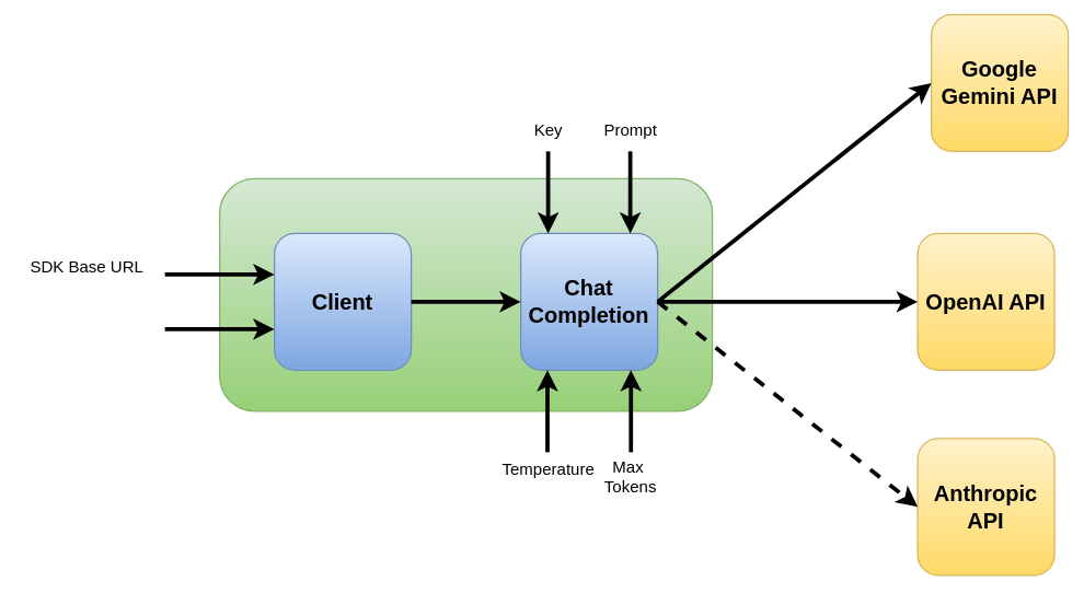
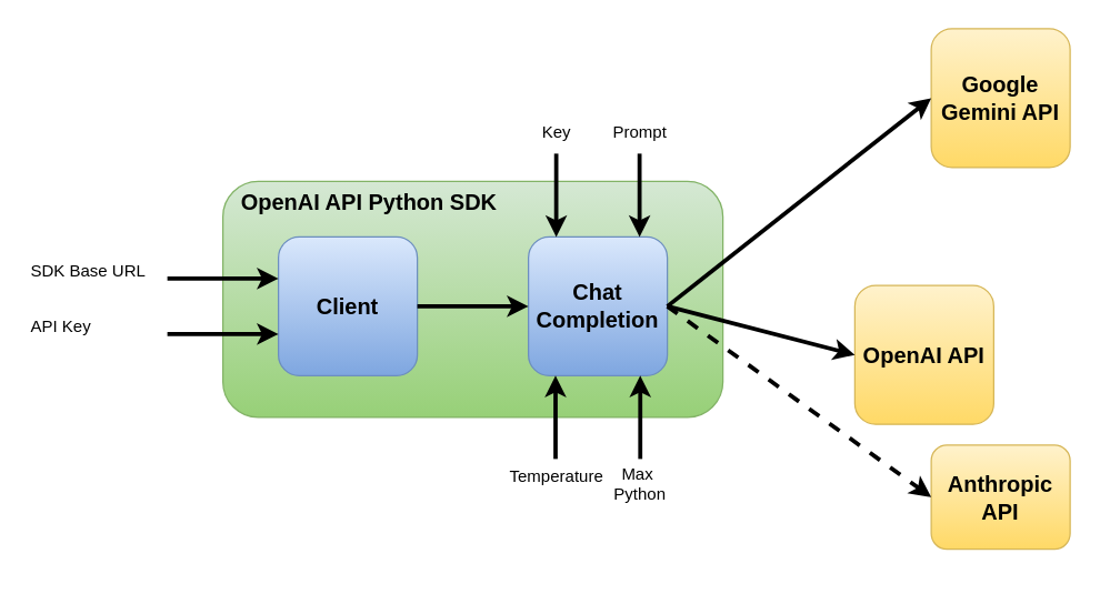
- <mxCell id="19" value="&lt;span style=&quot;font-size: 16px;&quot;&gt;&lt;b&gt;Google Gemini API&lt;/b&gt;&lt;/span&gt;" style="rounded=1;whiteSpace=wrap;html=1;aspect=fixed;fillColor=#fff2cc;gradientColor=#ffd966;strokeColor=#d6b656;" vertex="1" parent="1"><mxGeometry x="680" y="10" width="100" height="100" as="geometry" /></mxCell>
+ <mxCell id="19" value="&lt;span style=&quot;font-size: 16px;&quot;&gt;&lt;b&gt;Google Gemini API&lt;/b&gt;&lt;/span&gt;" style="rounded=1;whiteSpace=wrap;html=1;aspect=fixed;fillColor=#fff2cc;gradientColor=#ffd966;strokeColor=#d6b656;" vertex="1" parent="1"><mxGeometry x="670" y="20" width="100" height="100" as="geometry" /></mxCell>
+ <mxCell id="18" value="&lt;b&gt;&lt;font style=&quot;font-size: 16px;&quot;&gt;OpenAI API Python SDK&lt;/font&gt;&lt;/b&gt;" style="text;html=1;align=center;verticalAlign=middle;resizable=0;points=[];autosize=1;strokeColor=none;fillColor=none;" vertex="1" parent="1"><mxGeometry x="160" y="130" width="210" height="30" as="geometry" /></mxCell>
- <mxCell id="20" value="&lt;b&gt;&lt;font style=&quot;font-size: 16px;&quot;&gt;OpenAI API&lt;/font&gt;&lt;/b&gt;" style="rounded=1;whiteSpace=wrap;html=1;aspect=fixed;fillColor=#fff2cc;gradientColor=#ffd966;strokeColor=#d6b656;" vertex="1" parent="1"><mxGeometry x="670" y="170" width="100" height="100" as="geometry" /></mxCell>
+ <mxCell id="20" value="&lt;b&gt;&lt;font style=&quot;font-size: 16px;&quot;&gt;OpenAI API&lt;/font&gt;&lt;/b&gt;" style="rounded=1;whiteSpace=wrap;html=1;aspect=fixed;fillColor=#fff2cc;gradientColor=#ffd966;strokeColor=#d6b656;" vertex="1" parent="1"><mxGeometry x="615" y="205" width="100" height="100" as="geometry" /></mxCell>
+ <mxCell id="8" value="API Key" style="text;html=1;align=left;verticalAlign=middle;resizable=0;points=[];autosize=1;strokeColor=none;fillColor=none;" vertex="1" parent="1"><mxGeometry x="20" y="220" width="70" height="30" as="geometry" /></mxCell>
- <mxCell id="17" value="Max&amp;nbsp;&lt;div&gt;Tokens&lt;/div&gt;" style="text;html=1;align=center;verticalAlign=middle;resizable=0;points=[];autosize=1;strokeColor=none;fillColor=none;" vertex="1" parent="1"><mxGeometry x="430" y="328" width="60" height="40" as="geometry" /></mxCell>
+ <mxCell id="17" value="Max&amp;nbsp;&lt;div&gt;Python&lt;/div&gt;" style="text;html=1;align=center;verticalAlign=middle;resizable=0;points=[];autosize=1;strokeColor=none;fillColor=none;" vertex="1" parent="1"><mxGeometry x="430" y="328" width="60" height="40" as="geometry" /></mxCell>
- <mxCell id="21" value="&lt;b&gt;&lt;font style=&quot;font-size: 16px;&quot;&gt;Anthropic API&lt;/font&gt;&lt;/b&gt;" style="rounded=1;whiteSpace=wrap;html=1;aspect=fixed;fillColor=#fff2cc;gradientColor=#ffd966;strokeColor=#d6b656;" vertex="1" parent="1"><mxGeometry x="670" y="320" width="100" height="100" as="geometry" /></mxCell>
+ <mxCell id="21" value="&lt;b&gt;&lt;font style=&quot;font-size: 16px;&quot;&gt;Anthropic API&lt;/font&gt;&lt;/b&gt;" style="rounded=1;whiteSpace=wrap;html=1;aspect=fixed;fillColor=#fff2cc;gradientColor=#ffd966;strokeColor=#d6b656;" vertex="1" parent="1"><mxGeometry x="670" y="320" width="100" height="75" as="geometry" /></mxCell>
